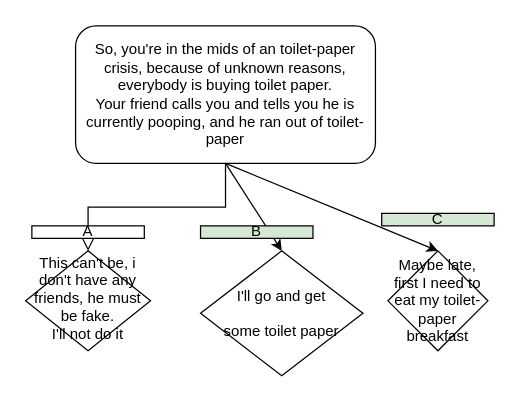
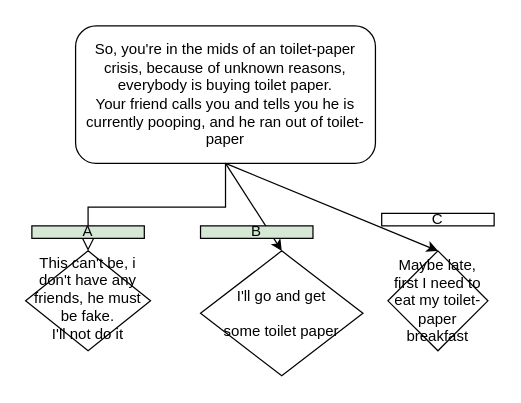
- <mxCell id="11" value="C" style="rounded=0;whiteSpace=wrap;html=1;fillColor=#d5e8d4;" parent="1" vertex="1"><mxGeometry x="305" y="170" width="90" height="10" as="geometry" /></mxCell>
+ <mxCell id="11" value="C" style="rounded=0;whiteSpace=wrap;html=1;" parent="1" vertex="1"><mxGeometry x="305" y="170" width="90" height="10" as="geometry" /></mxCell>
- <mxCell id="9" value="A" style="rounded=0;whiteSpace=wrap;html=1;" parent="1" vertex="1"><mxGeometry x="25" y="180" width="90" height="10" as="geometry" /></mxCell>
+ <mxCell id="9" value="A" style="rounded=0;whiteSpace=wrap;html=1;fillColor=#d5e8d4;" parent="1" vertex="1"><mxGeometry x="25" y="180" width="90" height="10" as="geometry" /></mxCell>
